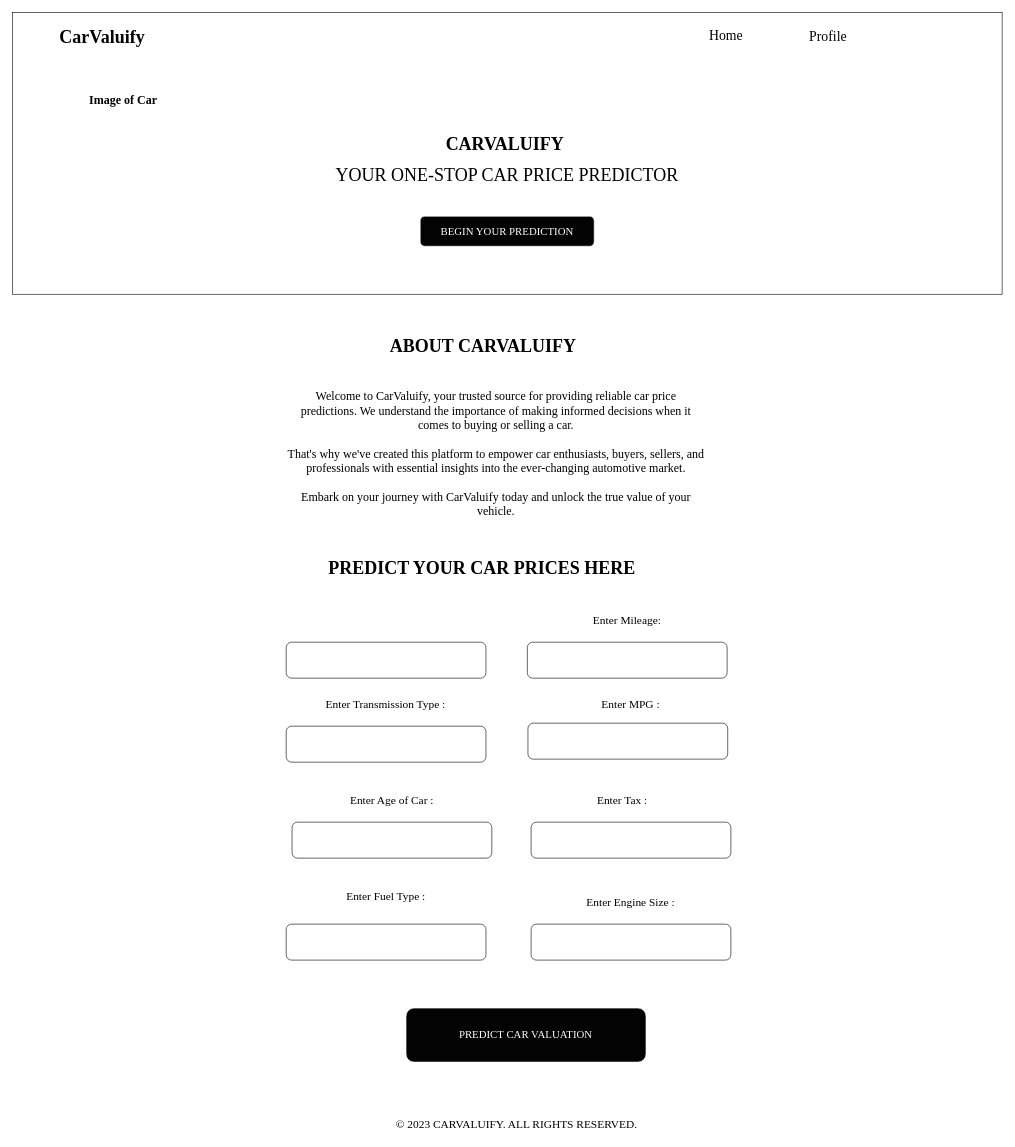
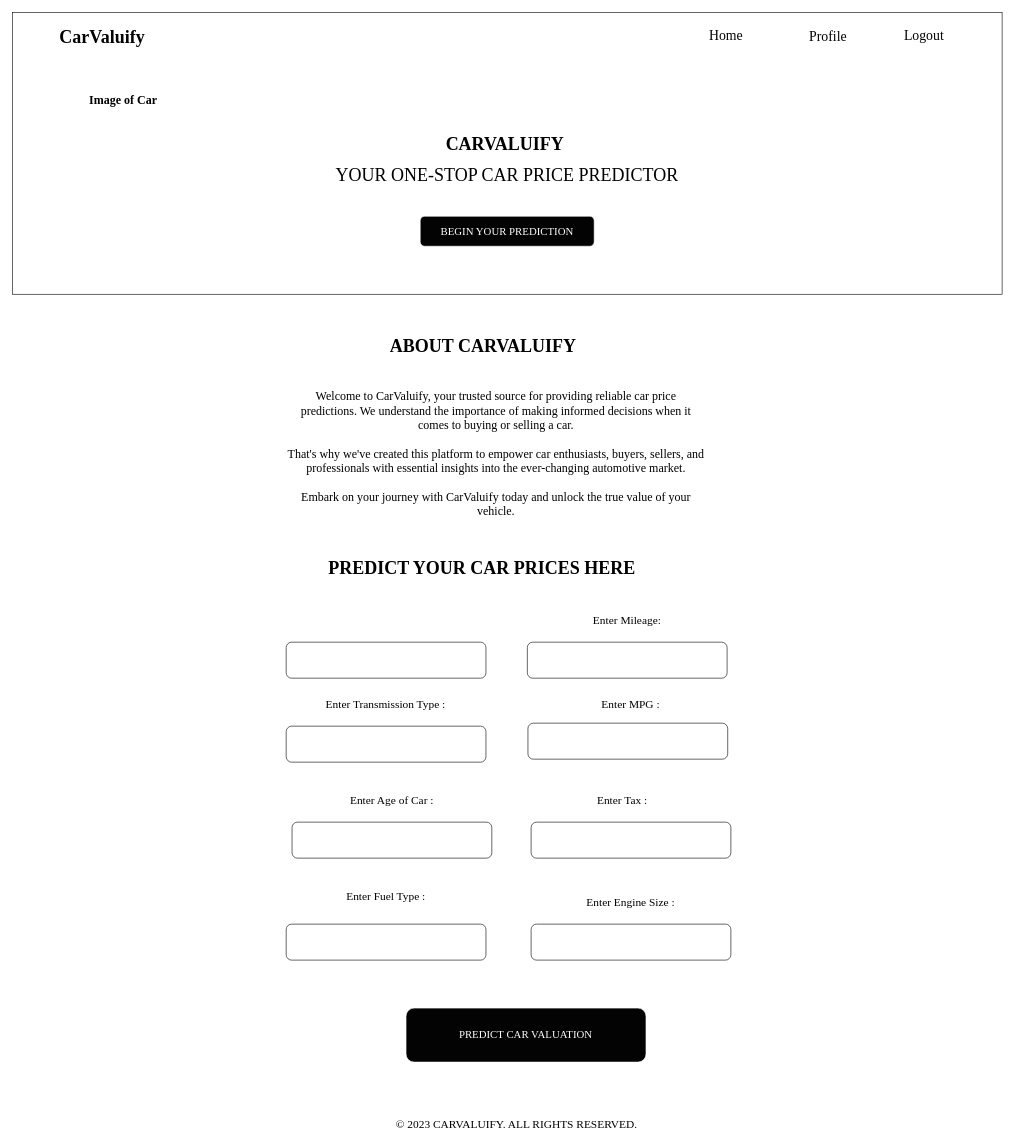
+ <mxCell id="15" value="Logout" style="text;html=1;strokeColor=none;fillColor=none;align=center;verticalAlign=middle;whiteSpace=wrap;rounded=0;fontFamily=Poppins;fontSource=https%3A%2F%2Ffonts.googleapis.com%2Fcss%3Ffamily%3DPoppins;fontSize=23;fontStyle=0;fontColor=#030303;" parent="1" vertex="1"><mxGeometry x="1460" y="40" width="160" height="35" as="geometry" /></mxCell>
